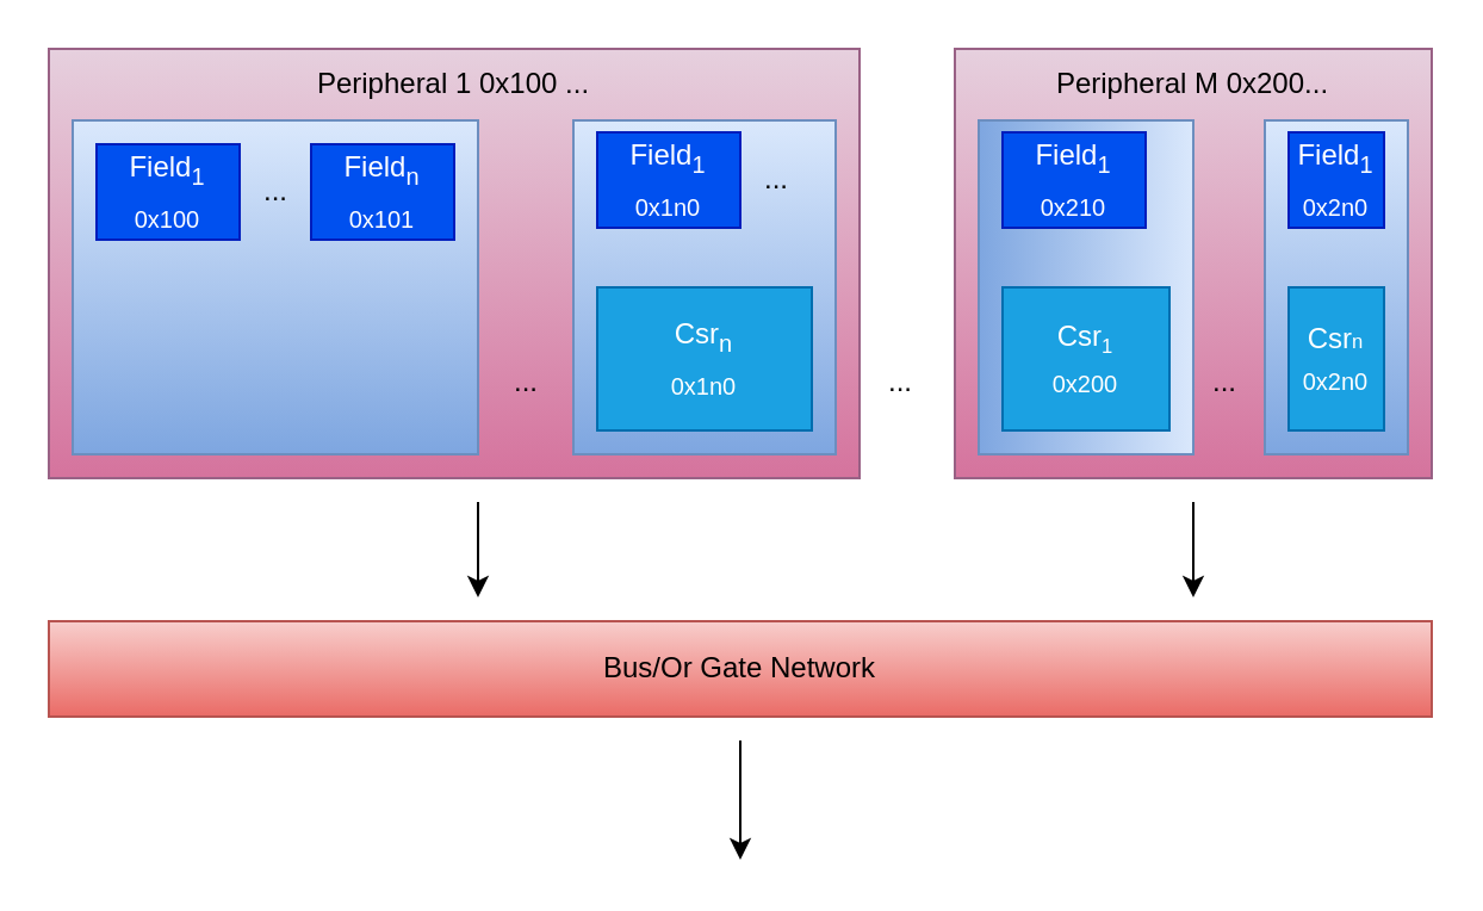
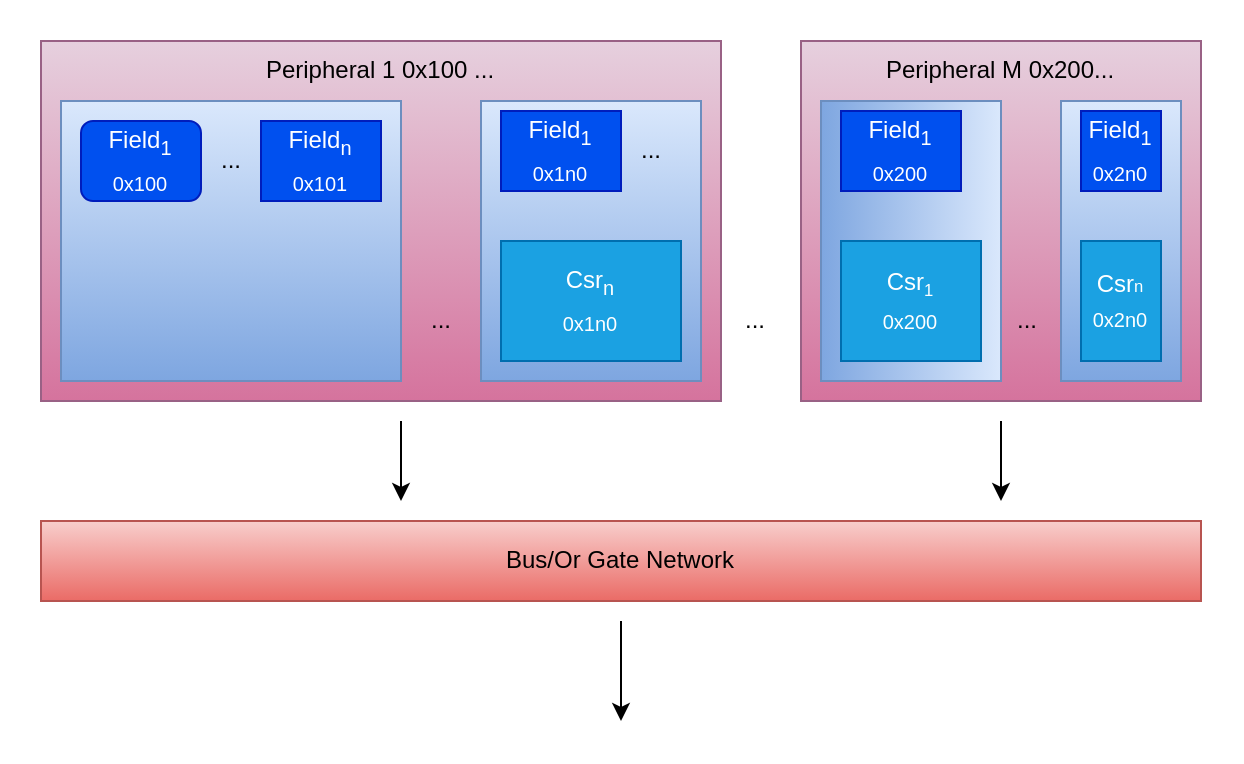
- <mxCell id="24" value="Field&lt;sub&gt;1&lt;/sub&gt;&lt;div&gt;&lt;sub&gt;0x210&lt;/sub&gt;&lt;/div&gt;" style="rounded=0;whiteSpace=wrap;html=1;fillColor=#0050ef;fontColor=#ffffff;strokeColor=#001DBC;align=center;verticalAlign=middle;fontFamily=Helvetica;fontSize=12;" vertex="1" parent="1"><mxGeometry x="420" y="55" width="60" height="40" as="geometry" /></mxCell>
+ <mxCell id="24" value="Field&lt;sub&gt;1&lt;/sub&gt;&lt;div&gt;&lt;sub&gt;0x200&lt;/sub&gt;&lt;/div&gt;" style="rounded=0;whiteSpace=wrap;html=1;fillColor=#0050ef;fontColor=#ffffff;strokeColor=#001DBC;align=center;verticalAlign=middle;fontFamily=Helvetica;fontSize=12;" vertex="1" parent="1"><mxGeometry x="420" y="55" width="60" height="40" as="geometry" /></mxCell>
- <mxCell id="14" value="Field&lt;sub&gt;1&lt;br&gt;0x100&lt;/sub&gt;" style="rounded=0;whiteSpace=wrap;html=1;fillColor=#0050ef;fontColor=#ffffff;strokeColor=#001DBC;" vertex="1" parent="1"><mxGeometry x="40" y="60" width="60" height="40" as="geometry" /></mxCell>
+ <mxCell id="14" value="Field&lt;sub&gt;1&lt;br&gt;0x100&lt;/sub&gt;" style="whiteSpace=wrap;html=1;fillColor=#0050ef;fontColor=#ffffff;strokeColor=#001DBC;rounded=1;" vertex="1" parent="1"><mxGeometry x="40" y="60" width="60" height="40" as="geometry" /></mxCell>
